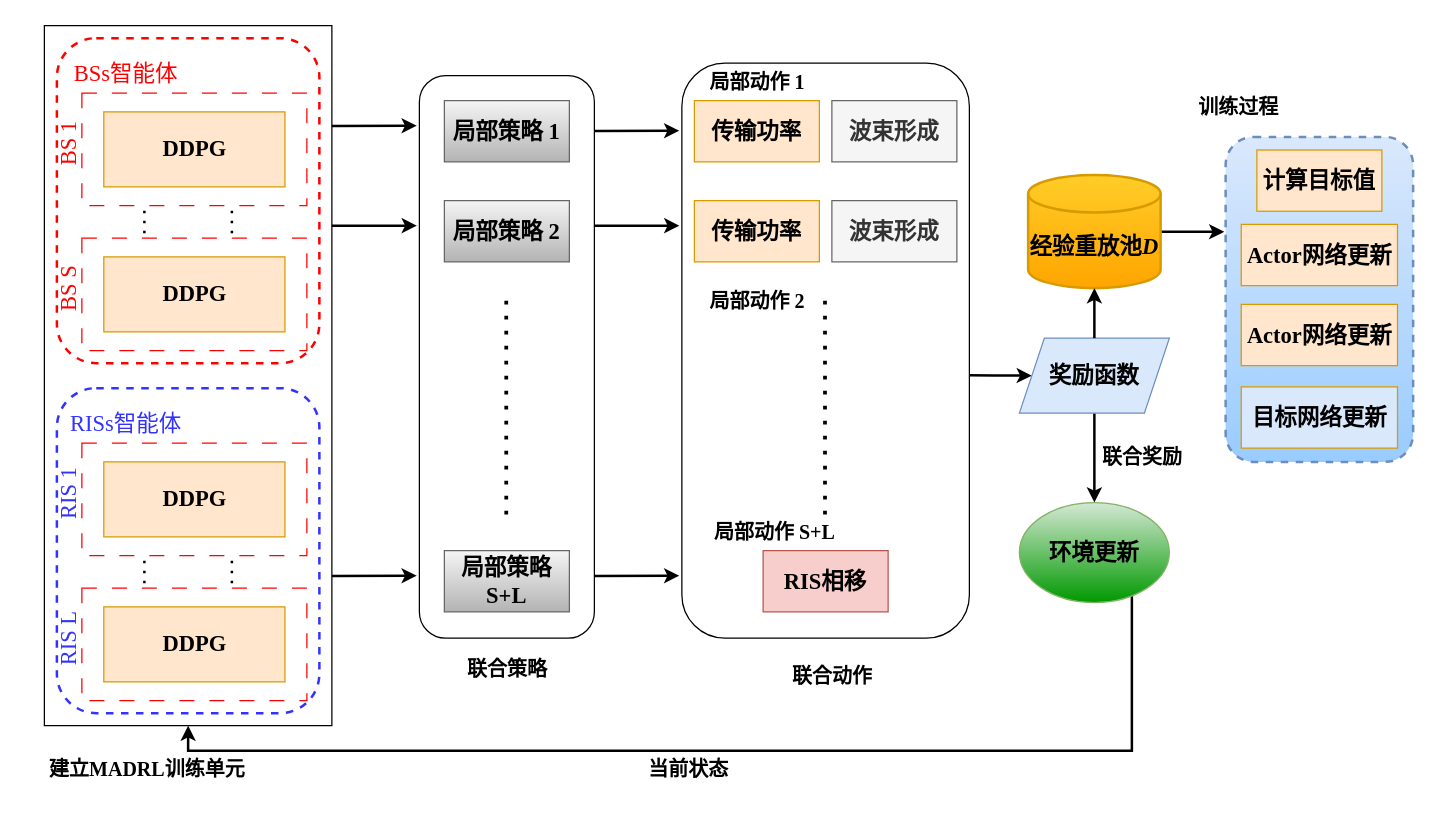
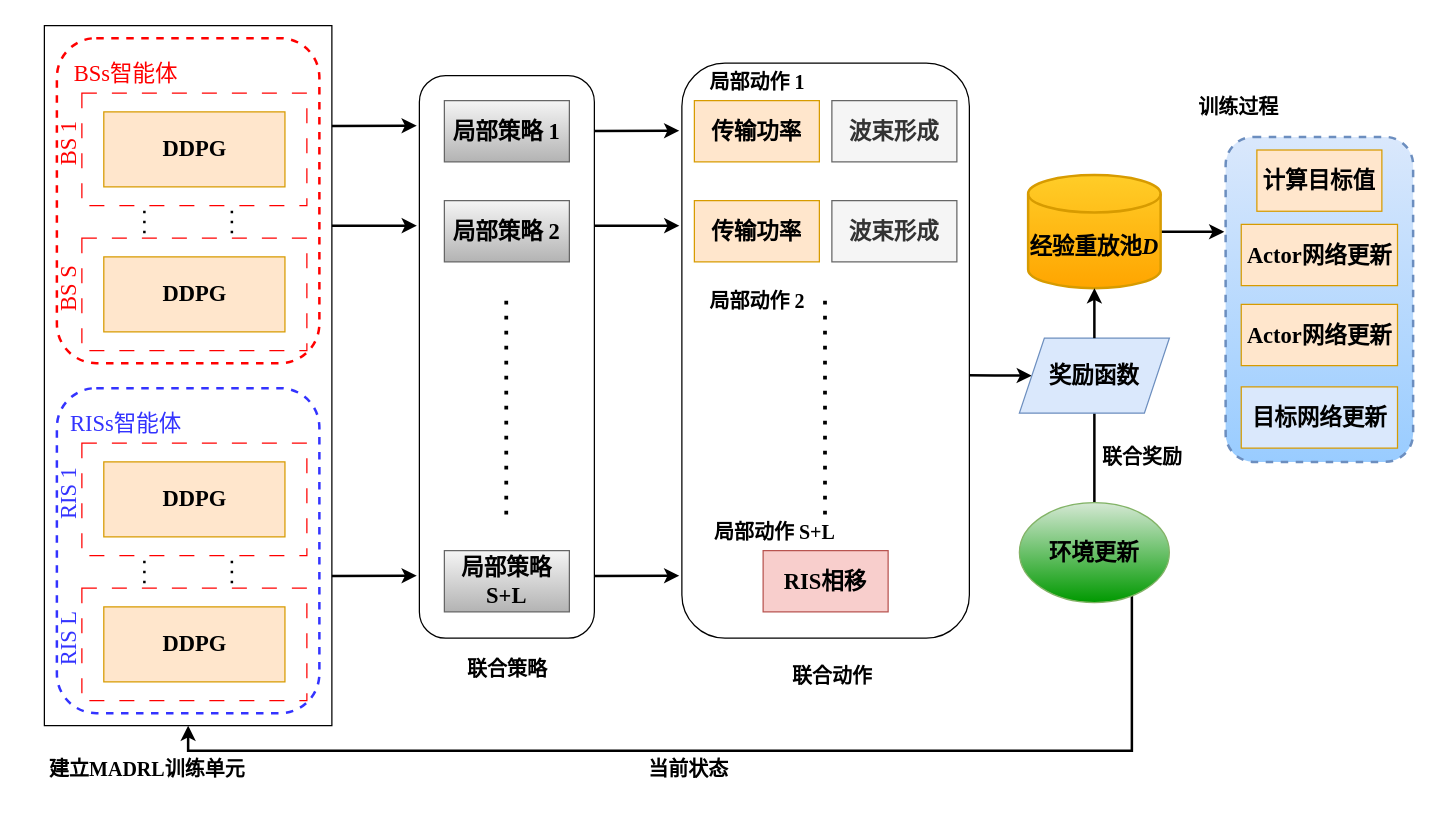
- <mxCell id="53" style="edgeStyle=orthogonalEdgeStyle;rounded=0;orthogonalLoop=1;jettySize=auto;html=1;strokeWidth=2;entryX=0.5;entryY=0;entryDx=0;entryDy=0;" edge="1" parent="1" source="54" target="57"><mxGeometry relative="1" as="geometry"><mxPoint x="875" y="400" as="targetPoint" /></mxGeometry></mxCell>
+ <mxCell id="53" style="edgeStyle=orthogonalEdgeStyle;rounded=0;orthogonalLoop=1;jettySize=auto;html=1;strokeWidth=2;entryX=0.5;entryY=0;entryDx=0;entryDy=0;endArrow=none;" edge="1" parent="1" source="54" target="57"><mxGeometry relative="1" as="geometry"><mxPoint x="875" y="400" as="targetPoint" /></mxGeometry></mxCell>
